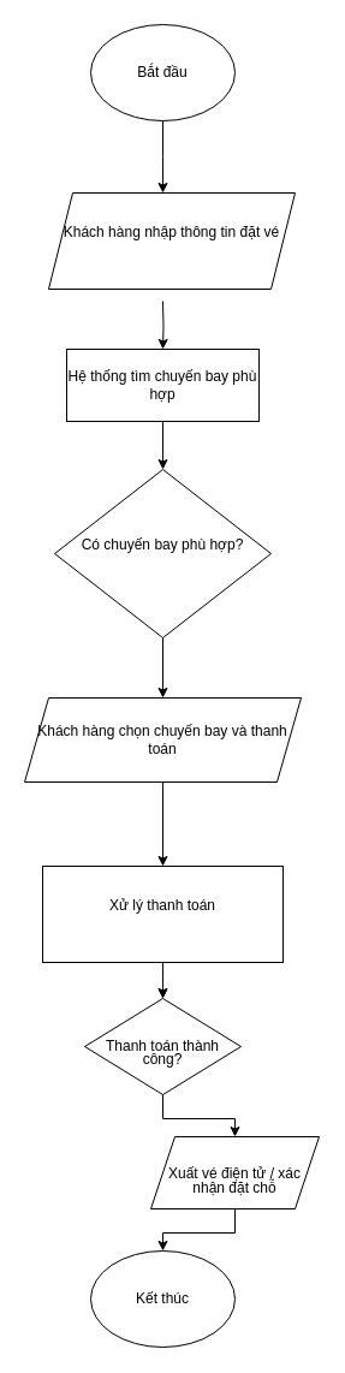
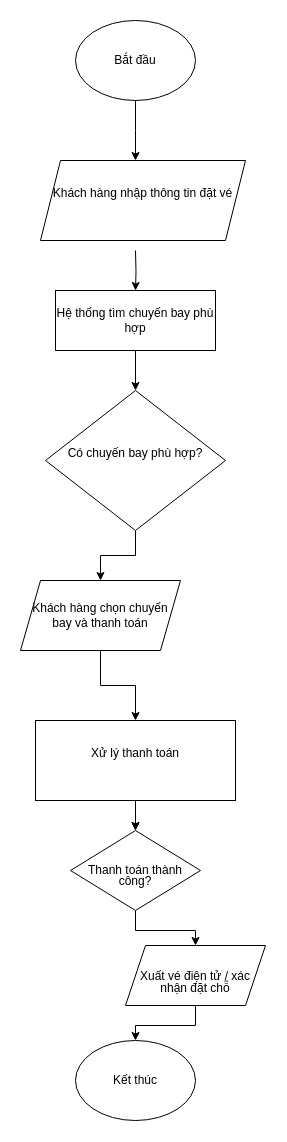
- <mxCell id="10" value="&lt;br&gt;&lt;span style=&quot;&quot; data-end=&quot;909&quot; data-start=&quot;865&quot;&gt;Khách hàng chọn chuyến bay và thanh toán&lt;/span&gt; &lt;div&gt;&lt;br/&gt;&lt;/div&gt;" style="shape=parallelogram;perimeter=parallelogramPerimeter;whiteSpace=wrap;html=1;fixedSize=1;" vertex="1" parent="1"><mxGeometry x="20" y="580" width="230" height="70" as="geometry" /></mxCell>
+ <mxCell id="10" value="&lt;br&gt;&lt;span style=&quot;&quot; data-end=&quot;909&quot; data-start=&quot;865&quot;&gt;Khách hàng chọn chuyến bay và thanh toán&lt;/span&gt; &lt;div&gt;&lt;br/&gt;&lt;/div&gt;" style="shape=parallelogram;perimeter=parallelogramPerimeter;whiteSpace=wrap;html=1;fixedSize=1;" vertex="1" parent="1"><mxGeometry x="20" y="580" width="160" height="70" as="geometry" /></mxCell>
